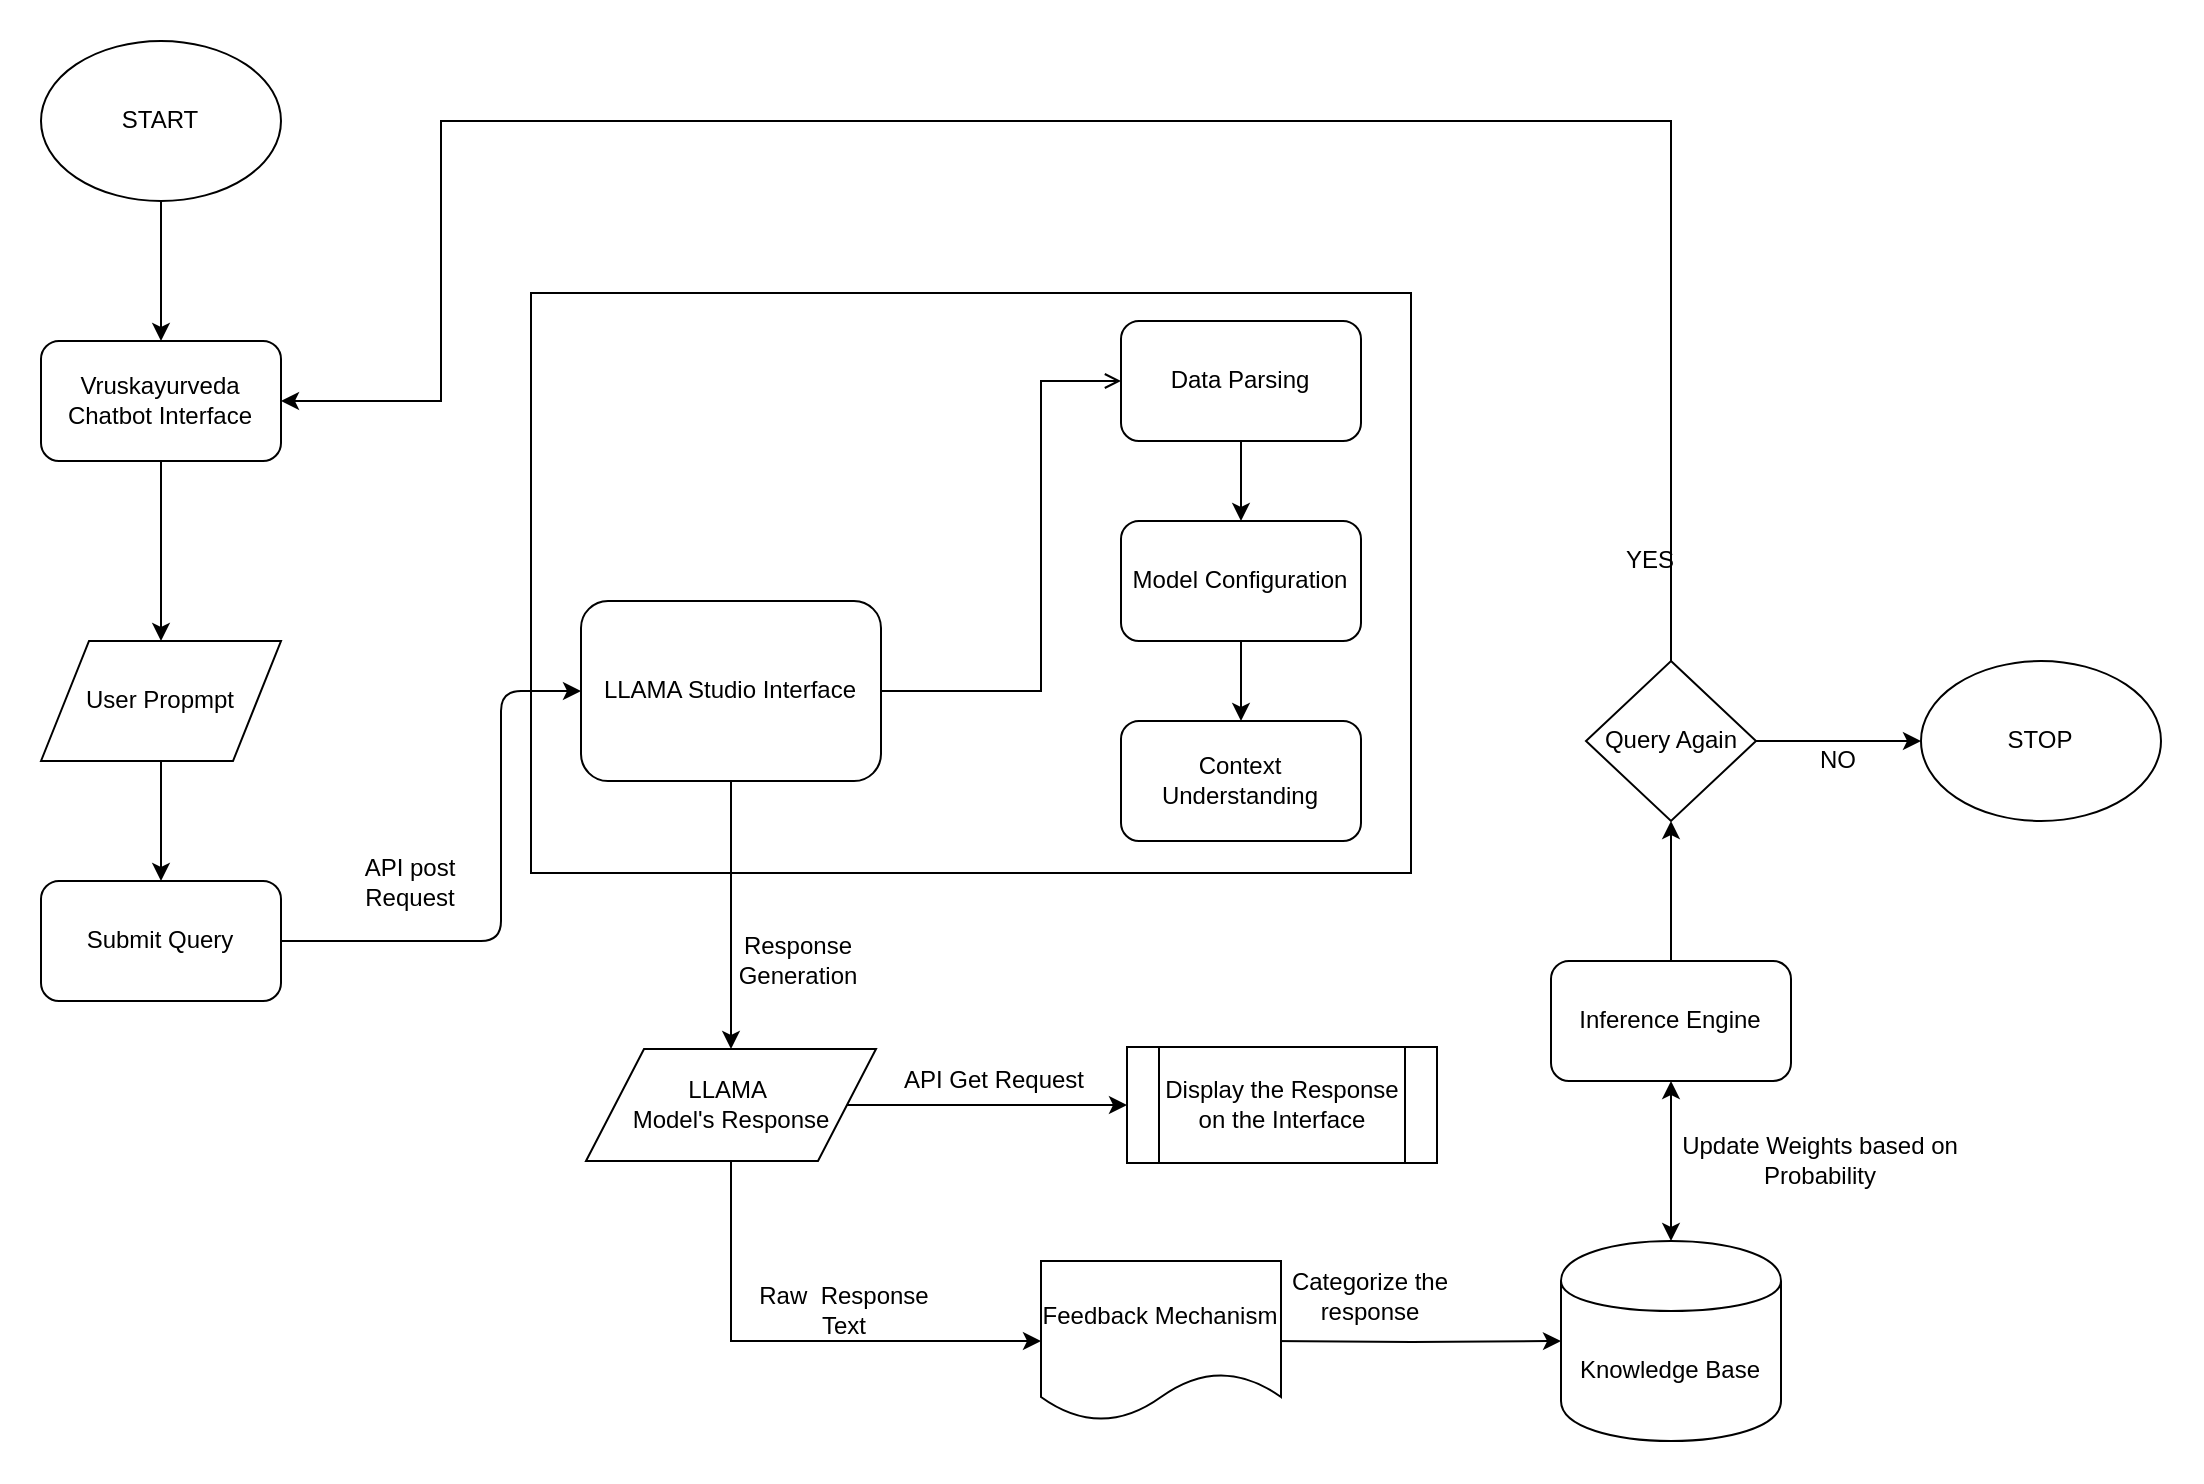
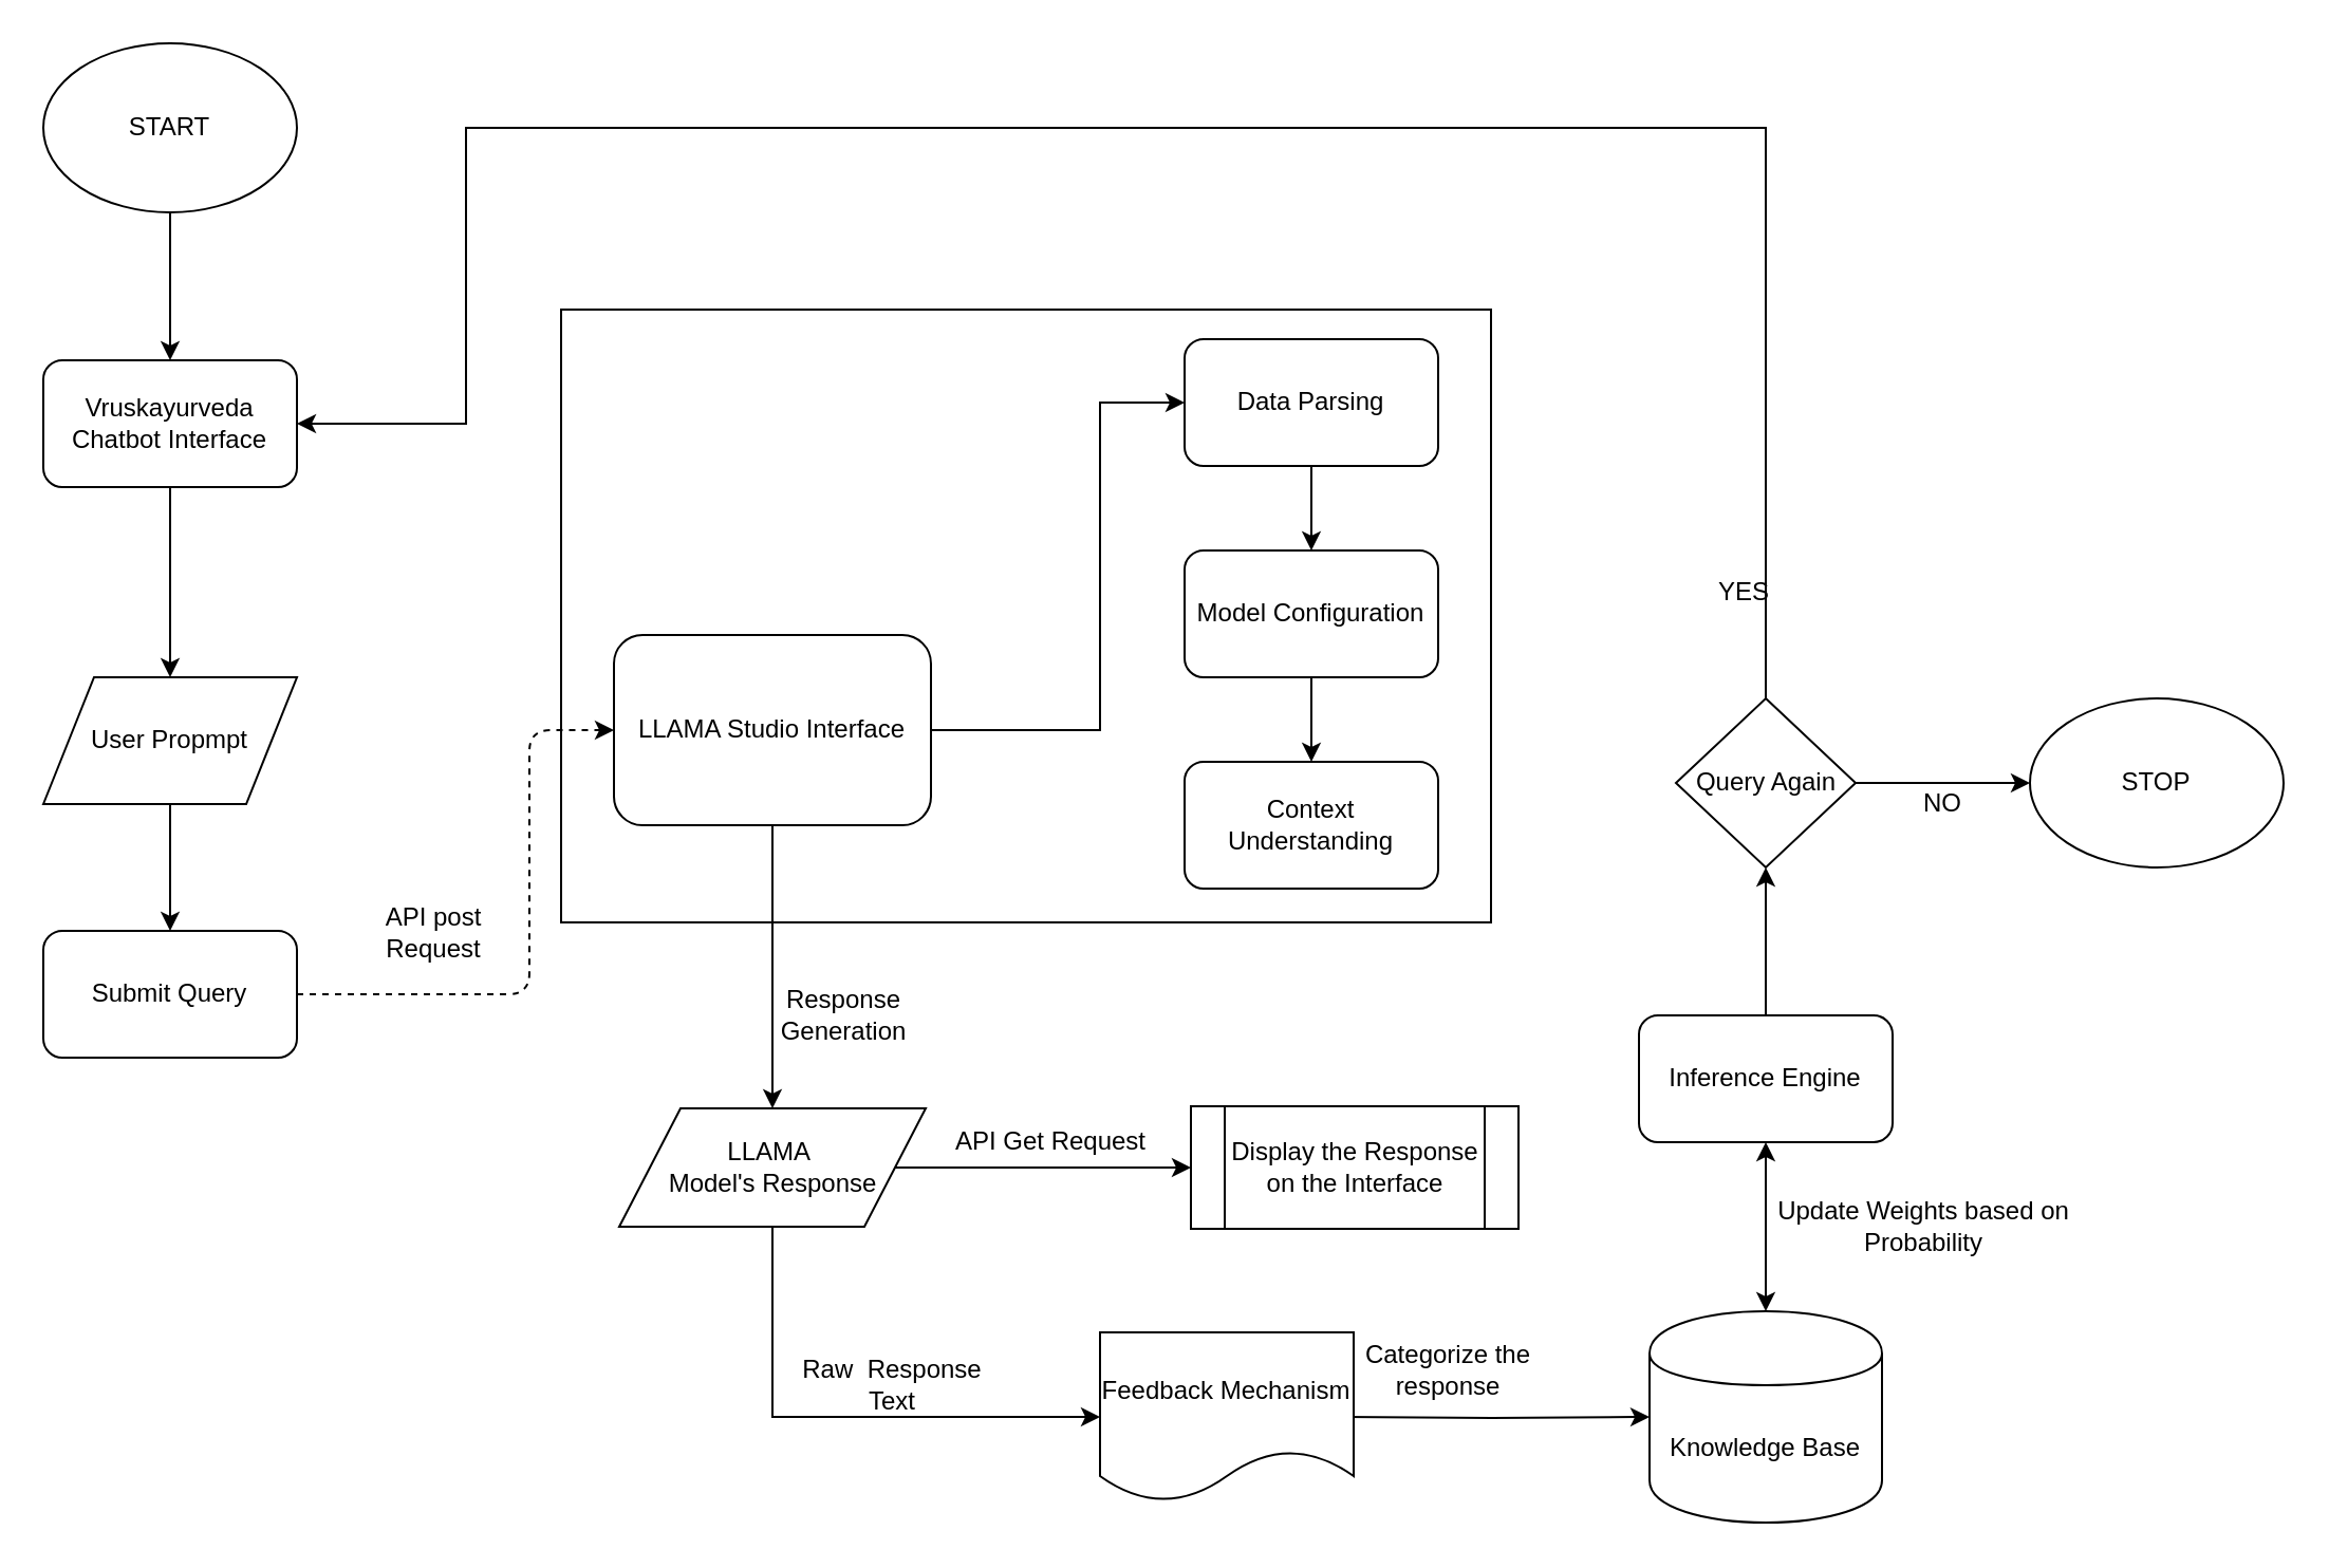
- <mxCell id="8" style="edgeStyle=orthogonalEdgeStyle;rounded=0;orthogonalLoop=1;jettySize=auto;html=1;exitX=1;exitY=0.5;exitDx=0;exitDy=0;entryX=0;entryY=0.5;entryDx=0;entryDy=0;endArrow=open;" parent="1" source="10" target="26" edge="1"><mxGeometry relative="1" as="geometry"><Array as="points"><mxPoint x="520" y="345" /><mxPoint x="520" y="190" /></Array></mxGeometry></mxCell>
+ <mxCell id="8" style="edgeStyle=orthogonalEdgeStyle;rounded=0;orthogonalLoop=1;jettySize=auto;html=1;exitX=1;exitY=0.5;exitDx=0;exitDy=0;entryX=0;entryY=0.5;entryDx=0;entryDy=0;" parent="1" source="10" target="26" edge="1"><mxGeometry relative="1" as="geometry"><Array as="points"><mxPoint x="520" y="345" /><mxPoint x="520" y="190" /></Array></mxGeometry></mxCell>
- <mxCell id="11" value="" style="edgeStyle=segmentEdgeStyle;endArrow=classic;html=1;exitX=1;exitY=0.5;exitDx=0;exitDy=0;entryX=0;entryY=0.5;entryDx=0;entryDy=0;" parent="1" source="7" target="10" edge="1"><mxGeometry width="50" height="50" relative="1" as="geometry"><mxPoint x="20" y="570" as="sourcePoint" /><mxPoint x="70" y="520" as="targetPoint" /><Array as="points"><mxPoint x="250" y="470" /><mxPoint x="250" y="345" /></Array></mxGeometry></mxCell>
+ <mxCell id="11" value="" style="edgeStyle=segmentEdgeStyle;endArrow=classic;html=1;exitX=1;exitY=0.5;exitDx=0;exitDy=0;entryX=0;entryY=0.5;entryDx=0;entryDy=0;dashed=1;" parent="1" source="7" target="10" edge="1"><mxGeometry width="50" height="50" relative="1" as="geometry"><mxPoint x="20" y="570" as="sourcePoint" /><mxPoint x="70" y="520" as="targetPoint" /><Array as="points"><mxPoint x="250" y="470" /><mxPoint x="250" y="345" /></Array></mxGeometry></mxCell>
